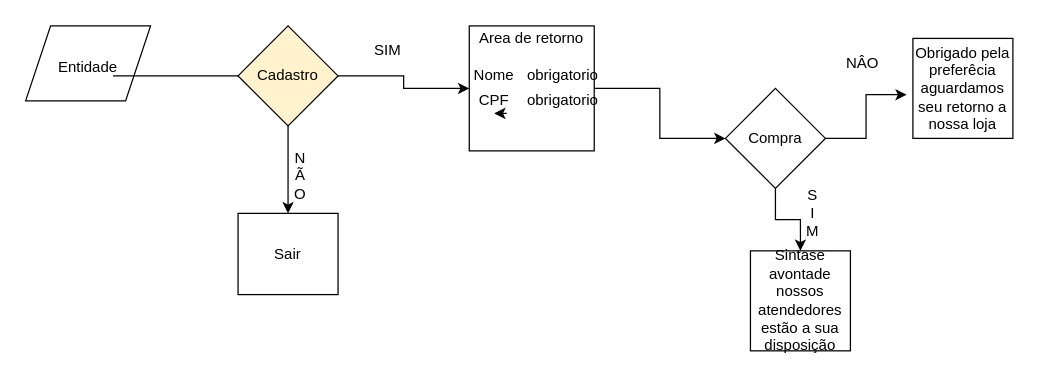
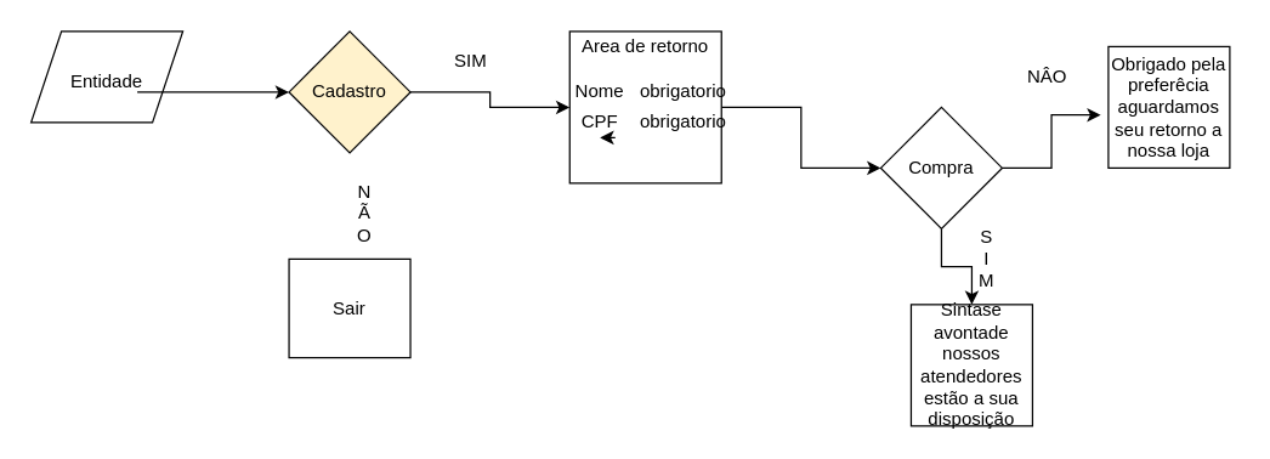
- <mxCell id="3" style="edgeStyle=orthogonalEdgeStyle;rounded=0;orthogonalLoop=1;jettySize=auto;html=1;endArrow=none;" edge="1" parent="1" source="4" target="13"><mxGeometry relative="1" as="geometry" /></mxCell>
+ <mxCell id="3" style="edgeStyle=orthogonalEdgeStyle;rounded=0;orthogonalLoop=1;jettySize=auto;html=1;" edge="1" parent="1" source="4" target="13"><mxGeometry relative="1" as="geometry" /></mxCell>
- <mxCell id="12" style="edgeStyle=orthogonalEdgeStyle;rounded=0;orthogonalLoop=1;jettySize=auto;html=1;entryX=0.5;entryY=0;entryDx=0;entryDy=0;" edge="1" parent="1" source="13" target="14"><mxGeometry relative="1" as="geometry" /></mxCell>
